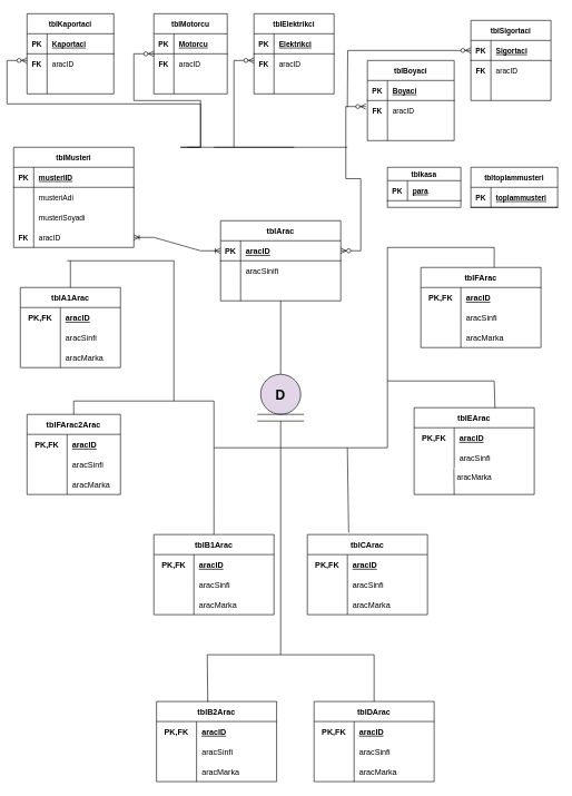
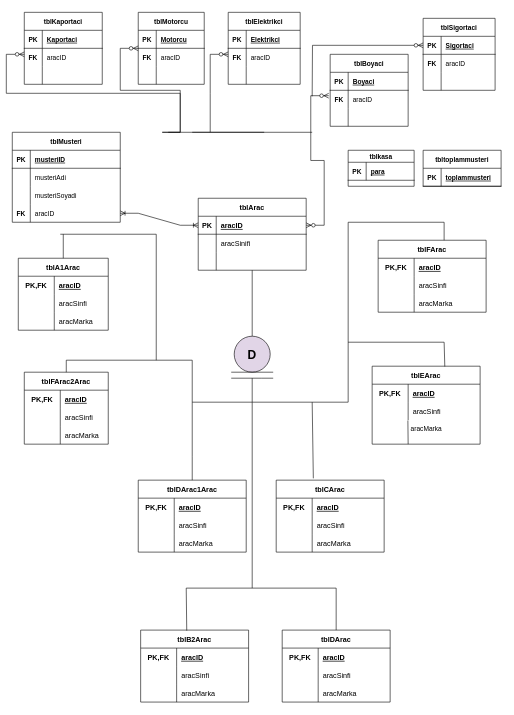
- <mxCell id="22" value="tblB1Arac" style="shape=table;startSize=30;container=1;collapsible=1;childLayout=tableLayout;fixedRows=1;rowLines=0;fontStyle=1;align=center;resizeLast=1;" parent="1" vertex="1"><mxGeometry x="230" y="800" width="180" height="120" as="geometry" /></mxCell>
+ <mxCell id="22" value="tblDArac1Arac" style="shape=table;startSize=30;container=1;collapsible=1;childLayout=tableLayout;fixedRows=1;rowLines=0;fontStyle=1;align=center;resizeLast=1;" parent="1" vertex="1"><mxGeometry x="230" y="800" width="180" height="120" as="geometry" /></mxCell>
